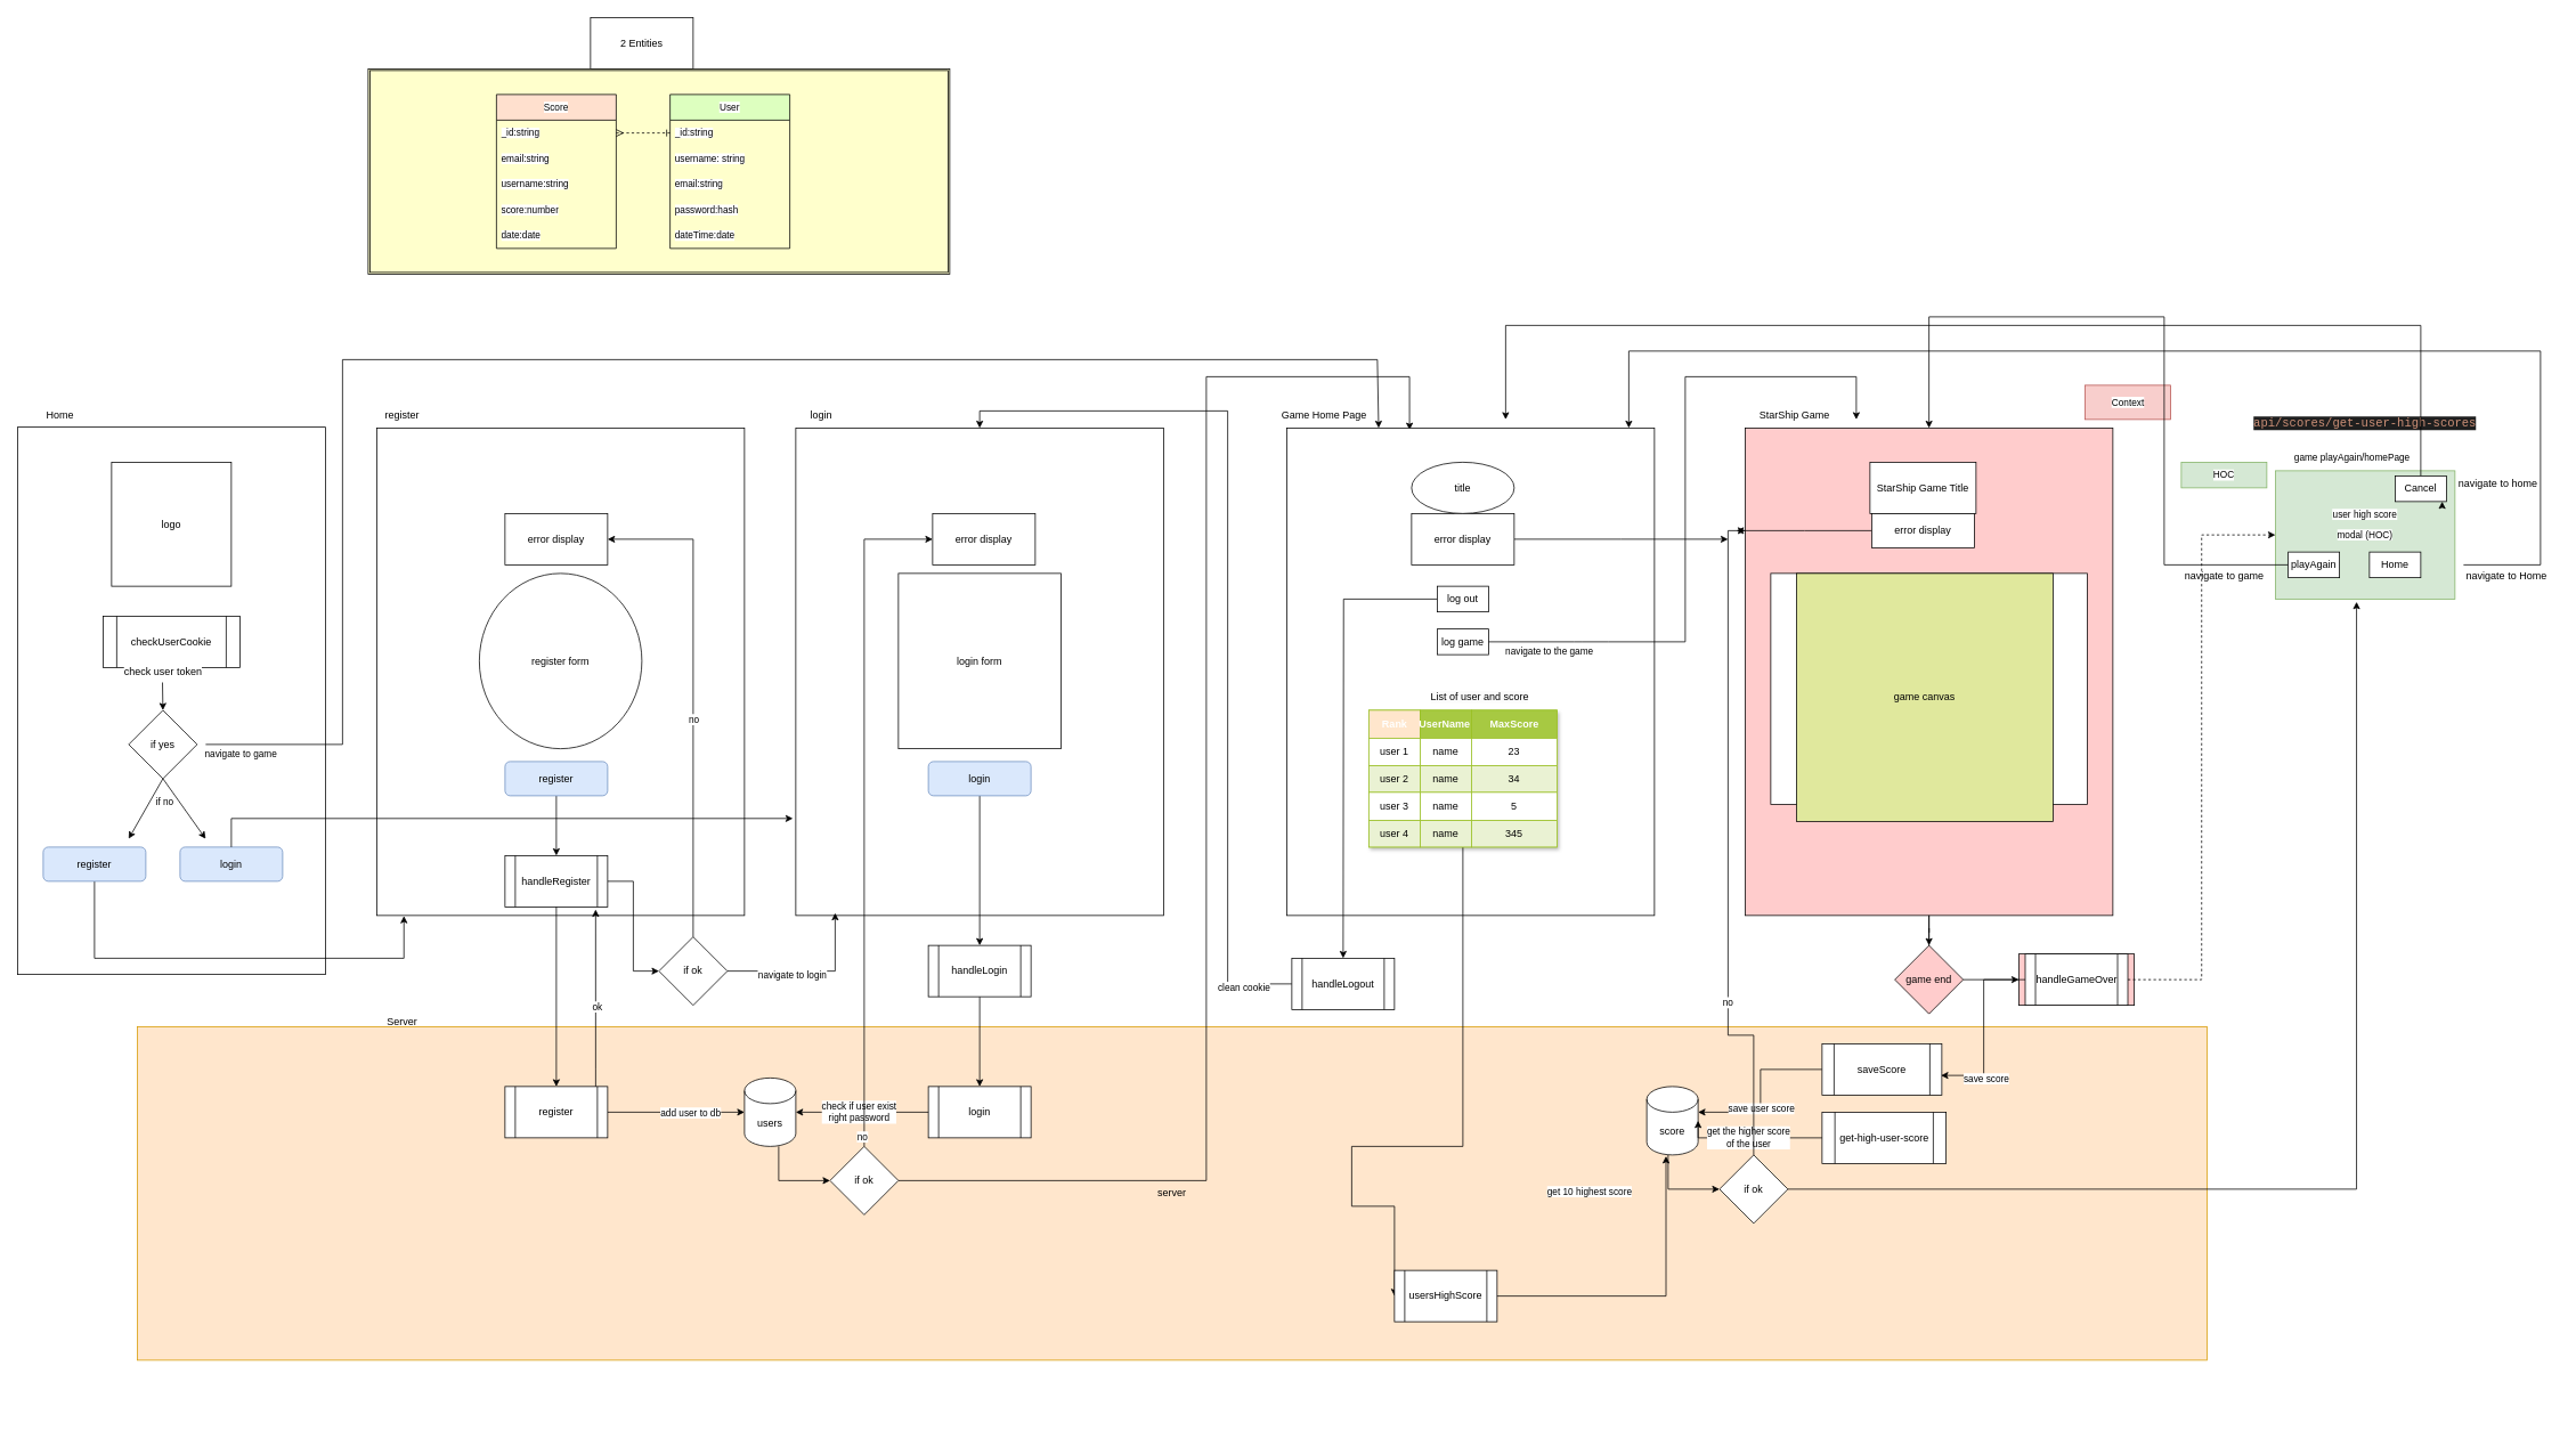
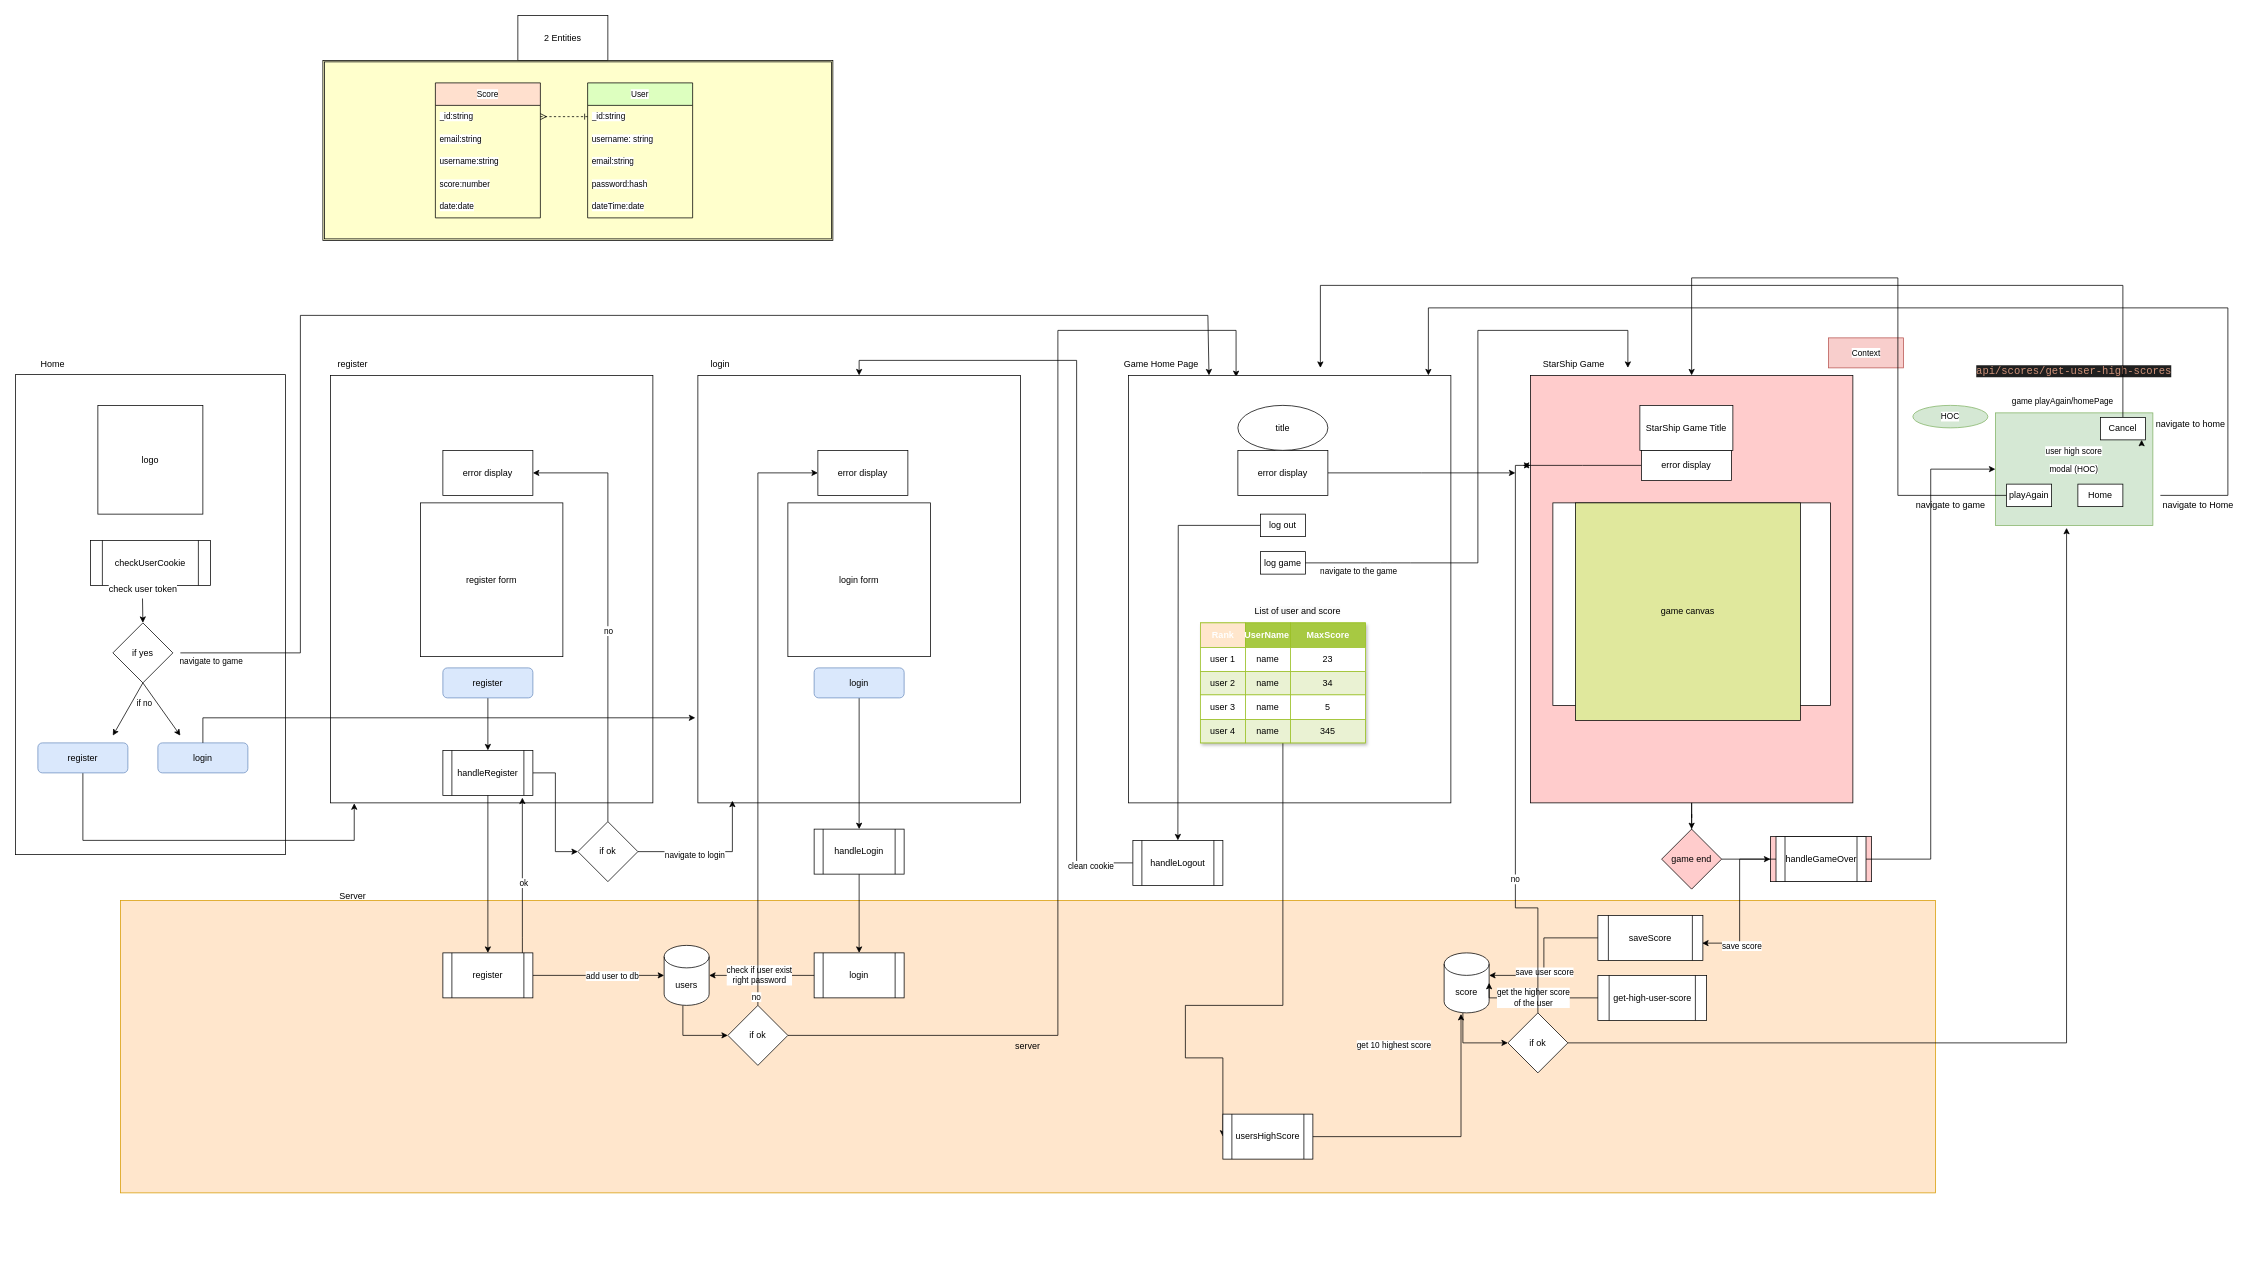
- <mxCell id="79" value="HOC" style="rounded=0;whiteSpace=wrap;html=1;fontFamily=Helvetica;fontSize=11;labelBackgroundColor=default;fillColor=#d5e8d4;strokeColor=#82b366;" vertex="1" parent="1"><mxGeometry x="2550" y="540" width="100" height="30" as="geometry" /></mxCell>
+ <mxCell id="79" value="HOC" style="ellipse;whiteSpace=wrap;html=1;fontFamily=Helvetica;fontSize=11;labelBackgroundColor=default;fillColor=#d5e8d4;strokeColor=#82b366;" vertex="1" parent="1"><mxGeometry x="2550" y="540" width="100" height="30" as="geometry" /></mxCell>
- <mxCell id="14" value="register form" style="ellipse;whiteSpace=wrap;html=1;" vertex="1" parent="1"><mxGeometry x="560" y="670" width="190" height="205" as="geometry" /></mxCell>
+ <mxCell id="14" value="register form" style="rounded=0;whiteSpace=wrap;html=1;" vertex="1" parent="1"><mxGeometry x="560" y="670" width="190" height="205" as="geometry" /></mxCell>
- <mxCell id="115" style="edgeStyle=orthogonalEdgeStyle;rounded=0;orthogonalLoop=1;jettySize=auto;html=1;entryX=0;entryY=0.5;entryDx=0;entryDy=0;dashed=1;" edge="1" parent="1" source="116" target="77"><mxGeometry relative="1" as="geometry"><mxPoint x="2580" y="620" as="targetPoint" /></mxGeometry></mxCell>
+ <mxCell id="115" style="edgeStyle=orthogonalEdgeStyle;rounded=0;orthogonalLoop=1;jettySize=auto;html=1;entryX=0;entryY=0.5;entryDx=0;entryDy=0;" edge="1" parent="1" source="116" target="77"><mxGeometry relative="1" as="geometry"><mxPoint x="2580" y="620" as="targetPoint" /></mxGeometry></mxCell>
- <mxCell id="24" value="users" style="shape=cylinder3;whiteSpace=wrap;html=1;boundedLbl=1;backgroundOutline=1;size=15;" vertex="1" parent="1"><mxGeometry x="870" y="1260" width="60" height="80" as="geometry" /></mxCell>
+ <mxCell id="24" value="users" style="shape=cylinder3;whiteSpace=wrap;html=1;boundedLbl=1;backgroundOutline=1;size=15;" vertex="1" parent="1"><mxGeometry x="885" y="1260" width="60" height="80" as="geometry" /></mxCell>
